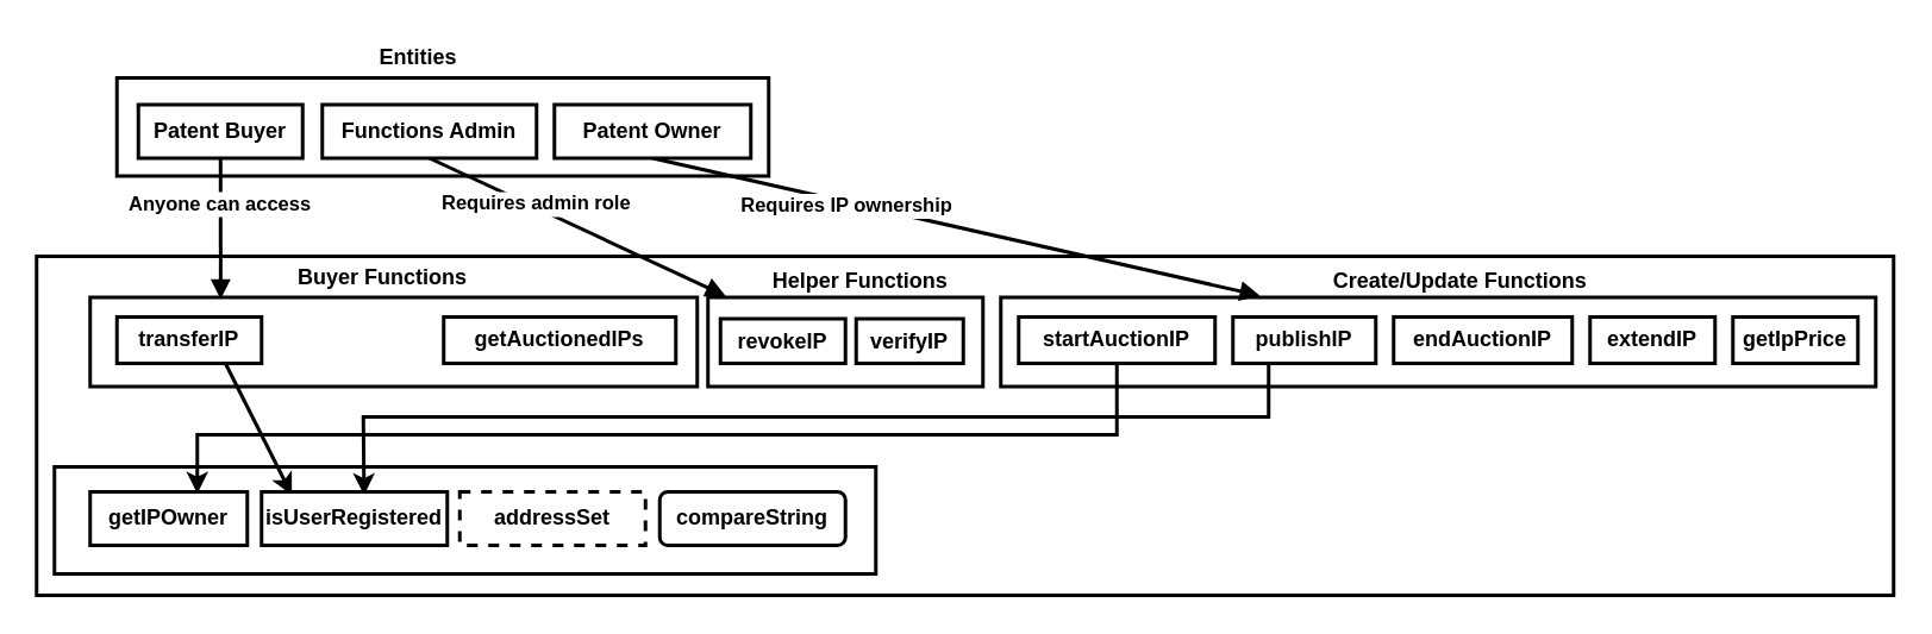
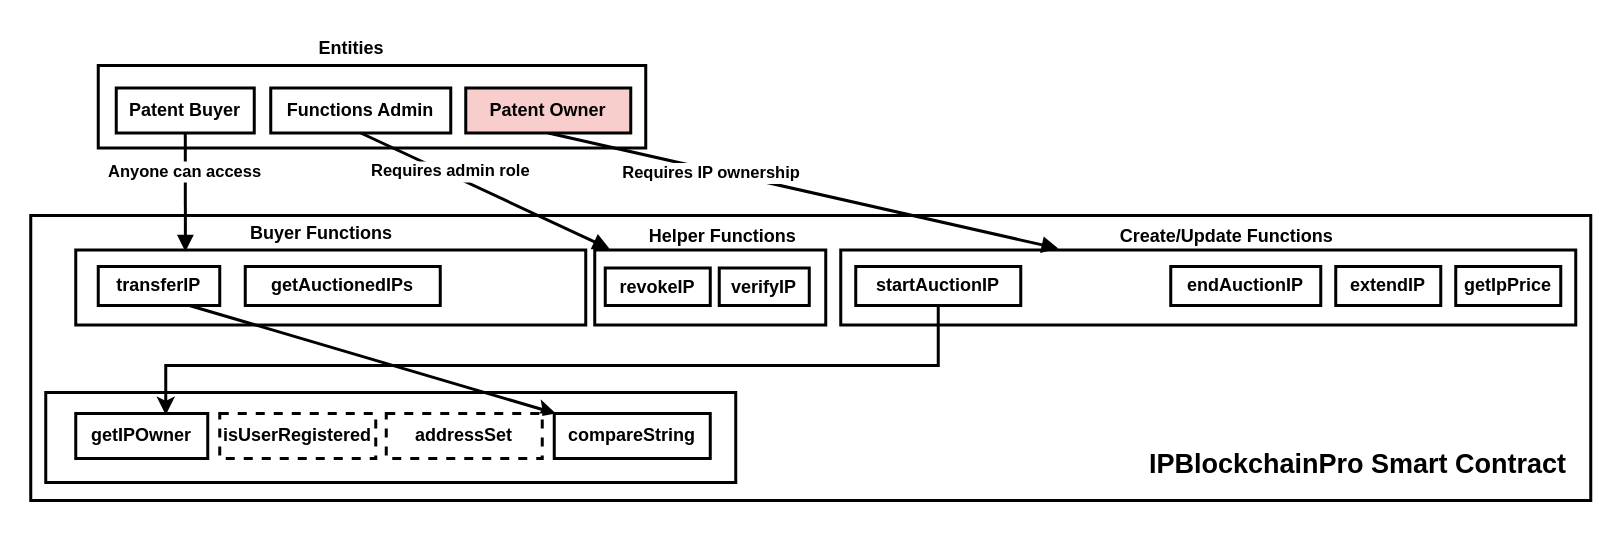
- <mxCell id="31" value="Patent Owner" style="whiteSpace=wrap;strokeWidth=2;fontStyle=1" vertex="1" parent="1"><mxGeometry x="310" y="58" width="110" height="30" as="geometry" /></mxCell>
+ <mxCell id="31" value="Patent Owner" style="whiteSpace=wrap;strokeWidth=2;fontStyle=1;fillColor=#f8cecc;" vertex="1" parent="1"><mxGeometry x="310" y="58" width="110" height="30" as="geometry" /></mxCell>
- <mxCell id="15" value="getAuctionedIPs" style="whiteSpace=wrap;strokeWidth=2;fontStyle=1" parent="1" vertex="1"><mxGeometry x="248" y="177" width="130" height="26" as="geometry" /></mxCell>
+ <mxCell id="15" value="getAuctionedIPs" style="whiteSpace=wrap;strokeWidth=2;fontStyle=1" parent="1" vertex="1"><mxGeometry x="163" y="177" width="130" height="26" as="geometry" /></mxCell>
- <mxCell id="9" value="publishIP" style="whiteSpace=wrap;strokeWidth=2;fontStyle=1" parent="1" vertex="1"><mxGeometry x="690" y="177" width="80" height="26" as="geometry" /></mxCell>
- <mxCell id="27" value="" style="endArrow=classic;html=1;rounded=0;exitX=0.25;exitY=1;exitDx=0;exitDy=0;entryX=0.552;entryY=0.061;entryDx=0;entryDy=0;entryPerimeter=0;strokeWidth=2;" edge="1" parent="1" source="9" target="28"><mxGeometry width="50" height="50" relative="1" as="geometry"><mxPoint x="630" y="103" as="sourcePoint" /><mxPoint x="203" y="357" as="targetPoint" /><Array as="points"><mxPoint x="710" y="233" /><mxPoint x="460" y="233" /><mxPoint x="203" y="233" /></Array></mxGeometry></mxCell>
- <mxCell id="21" value="" style="endArrow=classic;html=1;rounded=0;exitX=0.75;exitY=1;exitDx=0;exitDy=0;entryX=0.163;entryY=0.061;entryDx=0;entryDy=0;entryPerimeter=0;strokeWidth=2;" edge="1" parent="1" source="14" target="28"><mxGeometry width="50" height="50" relative="1" as="geometry"><mxPoint x="490" y="413" as="sourcePoint" /><mxPoint x="163.328" y="356.35" as="targetPoint" /></mxGeometry></mxCell>
+ <mxCell id="21" value="" style="endArrow=classic;html=1;rounded=0;exitX=0.75;exitY=1;exitDx=0;exitDy=0;strokeWidth=2;" edge="1" parent="1" source="14" target="30"><mxGeometry width="50" height="50" relative="1" as="geometry"><mxPoint x="490" y="413" as="sourcePoint" /><mxPoint x="163.328" y="356.35" as="targetPoint" /></mxGeometry></mxCell>
- <mxCell id="28" value="isUserRegistered" style="whiteSpace=wrap;strokeWidth=2;fontStyle=1" vertex="1" parent="1"><mxGeometry x="146" y="275" width="104" height="30" as="geometry" /></mxCell>
+ <mxCell id="28" value="isUserRegistered" style="whiteSpace=wrap;strokeWidth=2;fontStyle=1;dashed=1;" vertex="1" parent="1"><mxGeometry x="146" y="275" width="104" height="30" as="geometry" /></mxCell>
- <mxCell id="30" value="compareString" style="whiteSpace=wrap;strokeWidth=2;fontStyle=1;rounded=1;" vertex="1" parent="1"><mxGeometry x="369" y="275" width="104" height="30" as="geometry" /></mxCell>
+ <mxCell id="30" value="compareString" style="whiteSpace=wrap;strokeWidth=2;fontStyle=1" vertex="1" parent="1"><mxGeometry x="369" y="275" width="104" height="30" as="geometry" /></mxCell>
+ <mxCell id="33" value="IPBlockchainPro Smart Contract" style="text;html=1;align=center;verticalAlign=middle;whiteSpace=wrap;rounded=0;fontStyle=1;fontSize=18;" vertex="1" parent="1"><mxGeometry x="760" y="296" width="290" height="25" as="geometry" /></mxCell>
